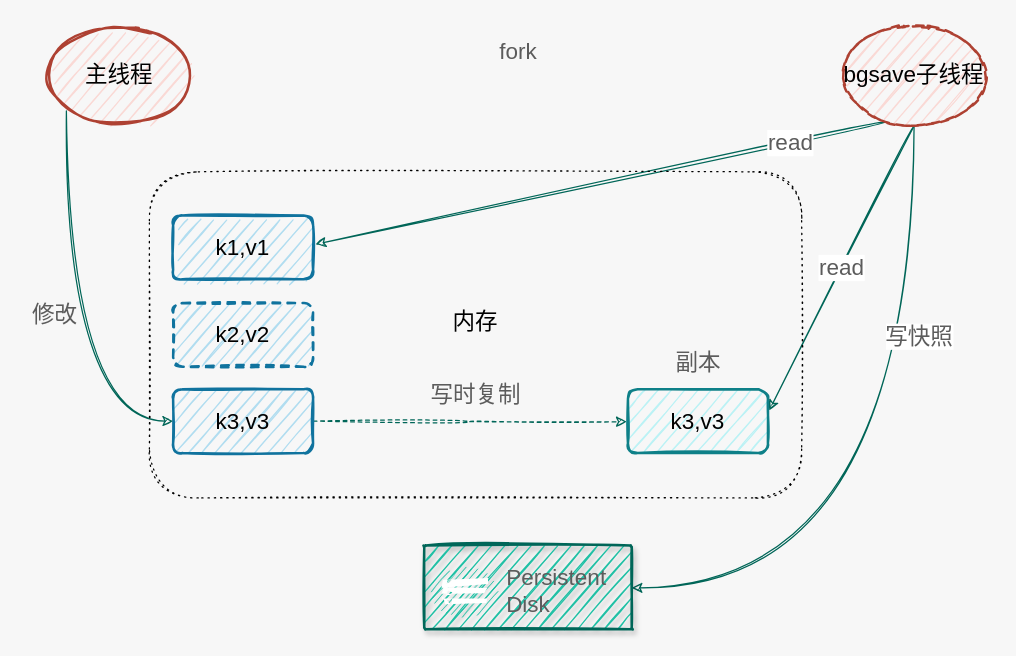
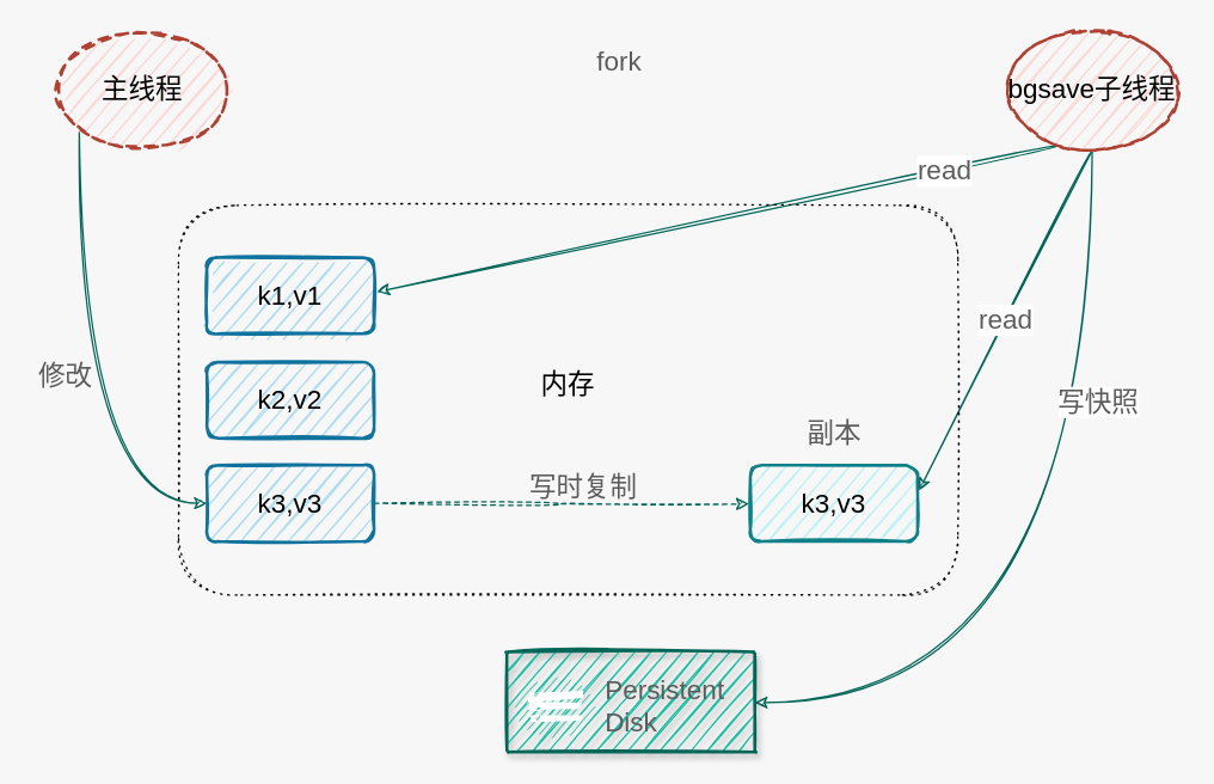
- <mxCell id="12" value="&lt;font style=&quot;font-size: 18px&quot;&gt;主线程&lt;/font&gt;" style="ellipse;whiteSpace=wrap;html=1;strokeColor=#ae4132;fillColor=#fad9d5;rounded=1;strokeWidth=2;sketch=1;" parent="1" vertex="1"><mxGeometry x="35" y="20" width="120" height="80" as="geometry" /></mxCell>
+ <mxCell id="12" value="&lt;font style=&quot;font-size: 18px&quot;&gt;主线程&lt;/font&gt;" style="ellipse;whiteSpace=wrap;html=1;strokeColor=#ae4132;fillColor=#fad9d5;rounded=1;strokeWidth=2;sketch=1;dashed=1;" parent="1" vertex="1"><mxGeometry x="35" y="20" width="120" height="80" as="geometry" /></mxCell>
- <mxCell id="10" value="&lt;font style=&quot;font-size: 18px&quot;&gt;k2,v2&lt;/font&gt;" style="whiteSpace=wrap;html=1;fillColor=#b1ddf0;strokeColor=#10739e;rounded=1;strokeWidth=2;sketch=1;dashed=1;" parent="1" vertex="1"><mxGeometry x="138" y="242" width="112" height="51" as="geometry" /></mxCell>
+ <mxCell id="10" value="&lt;font style=&quot;font-size: 18px&quot;&gt;k2,v2&lt;/font&gt;" style="whiteSpace=wrap;html=1;fillColor=#b1ddf0;strokeColor=#10739e;rounded=1;strokeWidth=2;sketch=1;" parent="1" vertex="1"><mxGeometry x="138" y="242" width="112" height="51" as="geometry" /></mxCell>
- <mxCell id="6" value="&lt;font style=&quot;font-size: 18px&quot;&gt;写时复制&lt;/font&gt;" style="text;html=1;align=center;verticalAlign=middle;resizable=0;points=[];autosize=1;fontColor=#5C5C5C;rounded=1;sketch=1;" parent="1" vertex="1"><mxGeometry x="339" y="306" width="82" height="20" as="geometry" /></mxCell>
+ <mxCell id="6" value="&lt;font style=&quot;font-size: 18px&quot;&gt;写时复制&lt;/font&gt;" style="text;html=1;align=center;verticalAlign=middle;resizable=0;points=[];autosize=1;fontColor=#5C5C5C;rounded=1;sketch=1;" parent="1" vertex="1"><mxGeometry x="349" y="316" width="82" height="20" as="geometry" /></mxCell>
